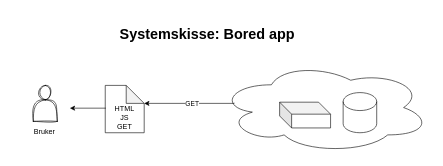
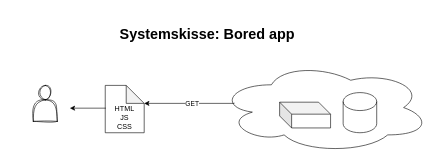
- <mxCell id="2" value="&lt;div&gt;&lt;br&gt;&lt;/div&gt;&lt;div&gt;&lt;br&gt;&lt;/div&gt;HTML&lt;div&gt;JS&lt;/div&gt;&lt;div&gt;GET&lt;/div&gt;" style="shape=note;whiteSpace=wrap;html=1;backgroundOutline=1;darkOpacity=0.05;" parent="1" vertex="1"><mxGeometry x="175" y="142" width="65" height="79" as="geometry" /></mxCell>
+ <mxCell id="2" value="&lt;div&gt;&lt;br&gt;&lt;/div&gt;&lt;div&gt;&lt;br&gt;&lt;/div&gt;HTML&lt;div&gt;JS&lt;/div&gt;&lt;div&gt;CSS&lt;/div&gt;" style="shape=note;whiteSpace=wrap;html=1;backgroundOutline=1;darkOpacity=0.05;" parent="1" vertex="1"><mxGeometry x="175" y="142" width="65" height="79" as="geometry" /></mxCell>
- <mxCell id="5" value="Bruker&amp;nbsp;" style="text;html=1;align=center;verticalAlign=middle;resizable=0;points=[];autosize=1;strokeColor=none;fillColor=none;" parent="3" vertex="1"><mxGeometry x="26.5" y="65" width="57" height="26" as="geometry" /></mxCell>
